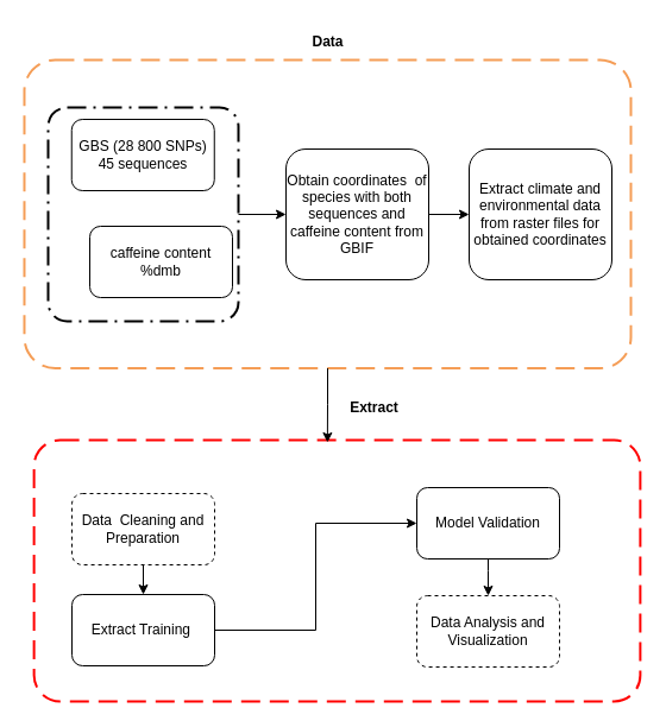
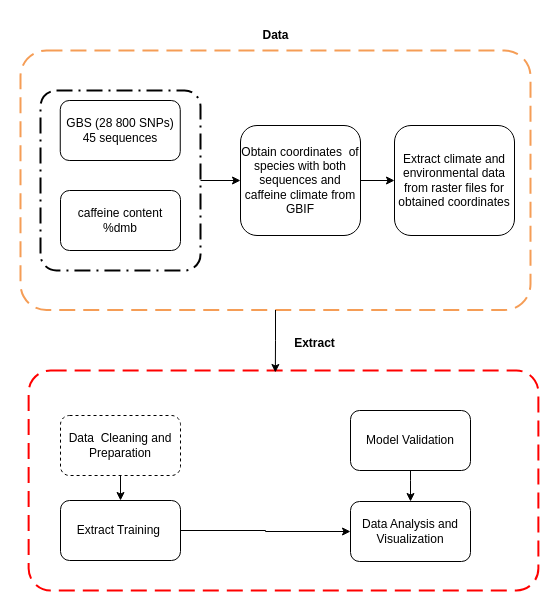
- <mxCell id="8" value="Obtain coordinates&amp;nbsp; of species with both sequences and caffeine content from GBIF" style="rounded=1;whiteSpace=wrap;html=1;" parent="2" vertex="1"><mxGeometry x="220" y="105" width="120" height="110" as="geometry" /></mxCell>
+ <mxCell id="8" value="Obtain coordinates&amp;nbsp; of species with both sequences and caffeine climate from GBIF" style="rounded=1;whiteSpace=wrap;html=1;" parent="2" vertex="1"><mxGeometry x="220" y="105" width="120" height="110" as="geometry" /></mxCell>
- <mxCell id="6" value="caffeine content %dmb" style="rounded=1;whiteSpace=wrap;html=1;" parent="2" vertex="1"><mxGeometry x="55" y="170" width="120" height="60" as="geometry" /></mxCell>
+ <mxCell id="6" value="caffeine content %dmb" style="rounded=1;whiteSpace=wrap;html=1;" parent="2" vertex="1"><mxGeometry x="40" y="170" width="120" height="60" as="geometry" /></mxCell>
- <mxCell id="16" style="edgeStyle=orthogonalEdgeStyle;rounded=0;orthogonalLoop=1;jettySize=auto;html=1;exitX=1;exitY=0.5;exitDx=0;exitDy=0;entryX=0;entryY=0.5;entryDx=0;entryDy=0;" parent="2" source="17" target="19" edge="1"><mxGeometry relative="1" as="geometry" /></mxCell>
+ <mxCell id="16" style="edgeStyle=orthogonalEdgeStyle;rounded=0;orthogonalLoop=1;jettySize=auto;html=1;exitX=1;exitY=0.5;exitDx=0;exitDy=0;" parent="2" source="17" target="20" edge="1"><mxGeometry relative="1" as="geometry" /></mxCell>
- <mxCell id="20" value="Data Analysis and Visualization" style="rounded=1;whiteSpace=wrap;html=1;dashed=1;" parent="2" vertex="1"><mxGeometry x="330" y="481" width="120" height="60" as="geometry" /></mxCell>
+ <mxCell id="20" value="Data Analysis and Visualization" style="rounded=1;whiteSpace=wrap;html=1;" parent="2" vertex="1"><mxGeometry x="330" y="481" width="120" height="60" as="geometry" /></mxCell>
